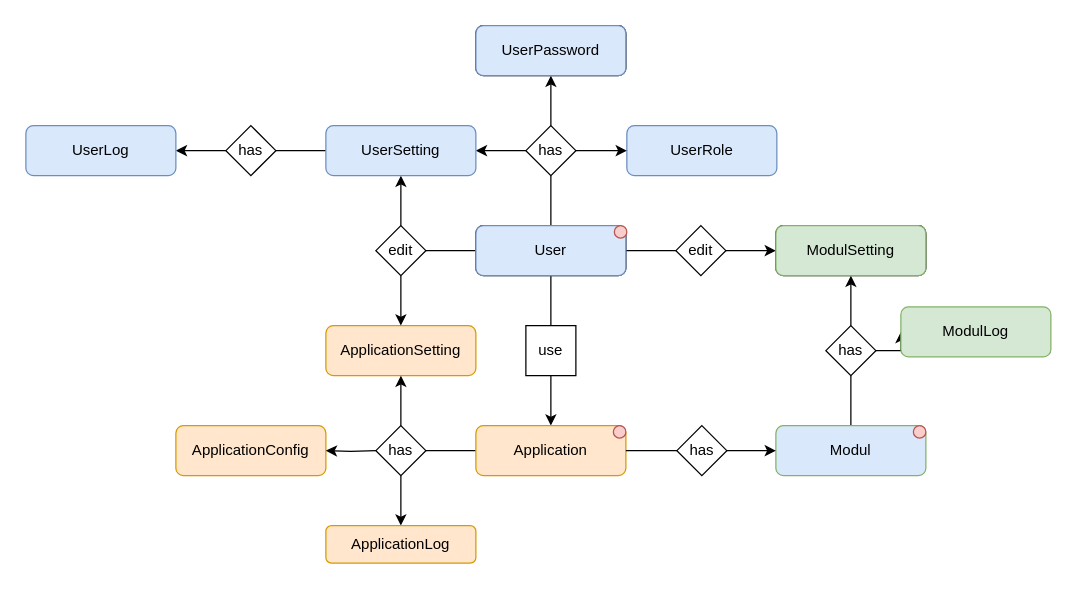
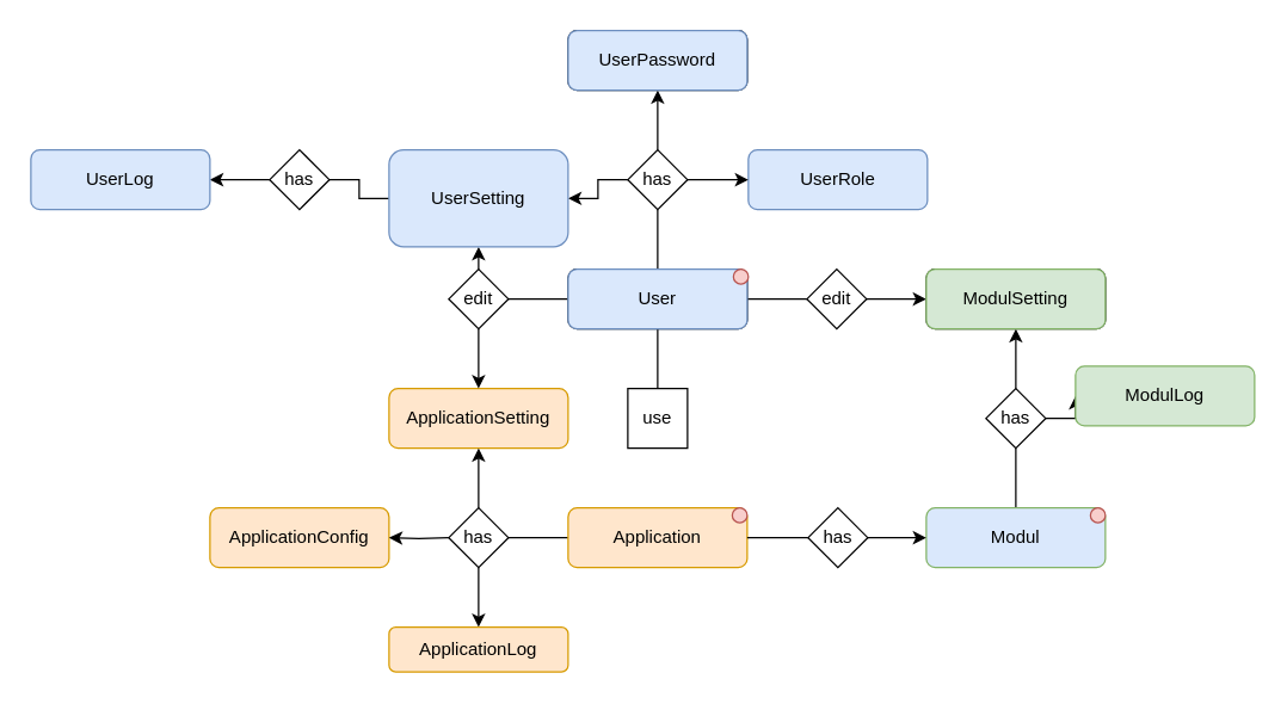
- <mxCell id="47" value="UserSetting" style="rounded=1;whiteSpace=wrap;html=1;fillColor=#dae8fc;strokeColor=#6c8ebf;" parent="1" vertex="1"><mxGeometry x="260" y="100" width="120" height="40" as="geometry" /></mxCell>
+ <mxCell id="47" value="UserSetting" style="rounded=1;whiteSpace=wrap;html=1;fillColor=#dae8fc;strokeColor=#6c8ebf;" parent="1" vertex="1"><mxGeometry x="260" y="100" width="120" height="65" as="geometry" /></mxCell>
- <mxCell id="24" style="edgeStyle=orthogonalEdgeStyle;rounded=0;orthogonalLoop=1;jettySize=auto;html=1;exitX=0.5;exitY=1;exitDx=0;exitDy=0;entryX=0.5;entryY=0;entryDx=0;entryDy=0;endArrow=classic;endFill=1;" parent="1" source="25" target="27" edge="1"><mxGeometry relative="1" as="geometry" /></mxCell>
